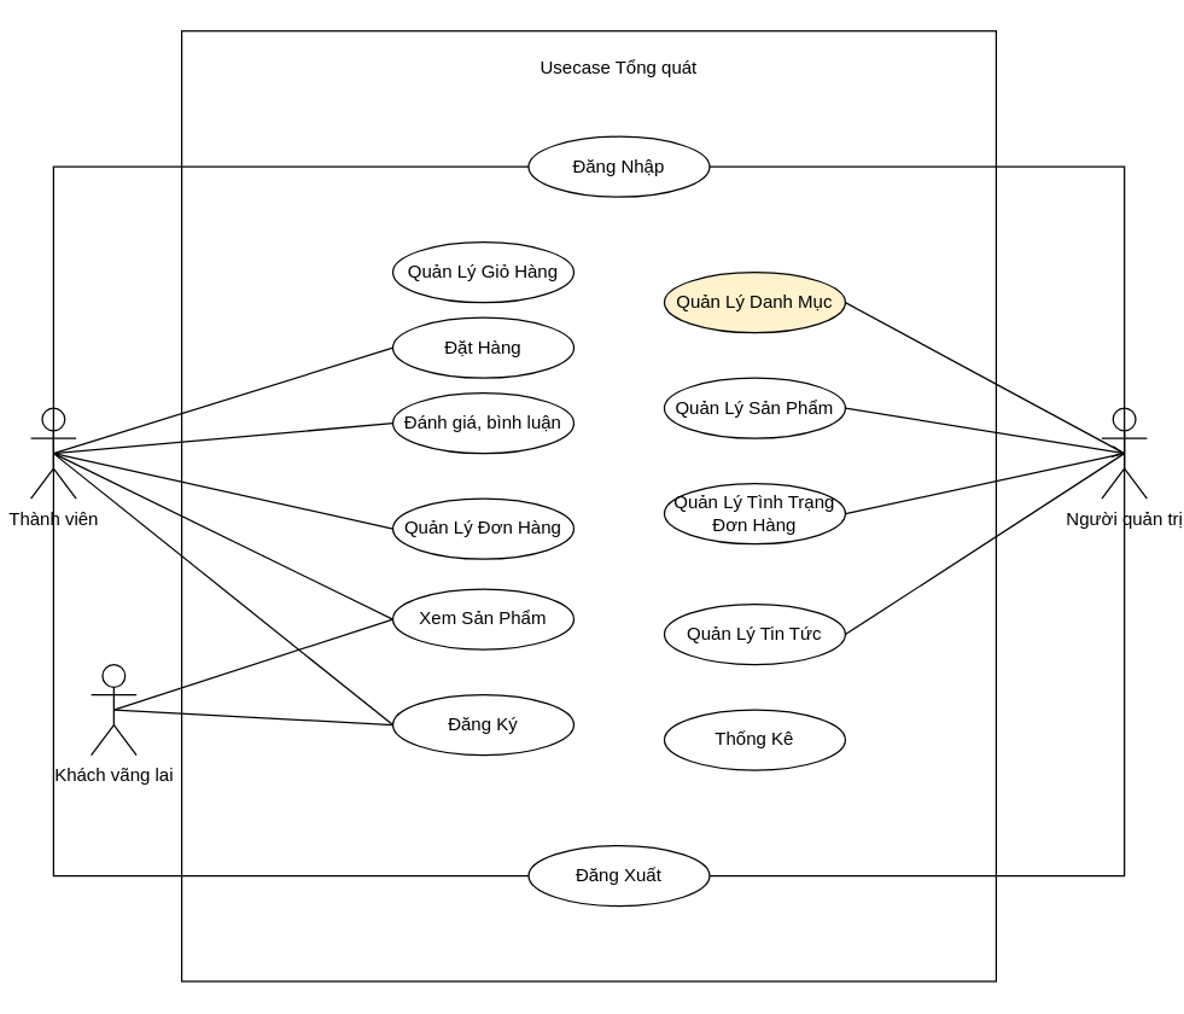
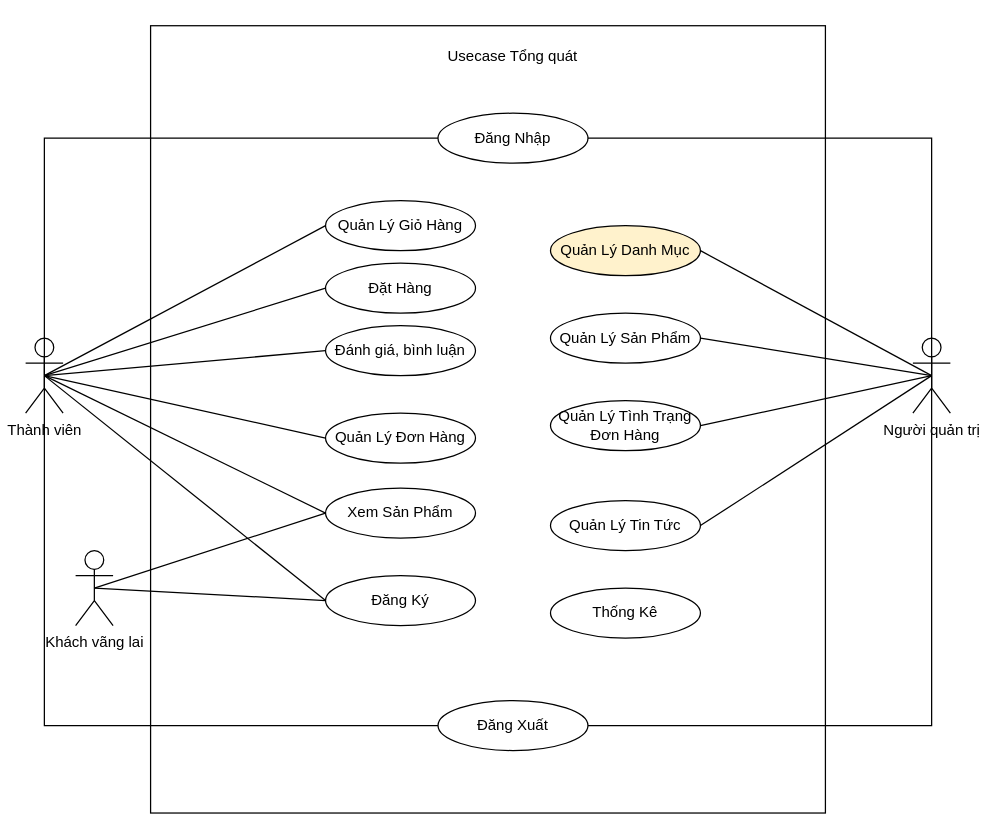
+ <mxCell id="17" value="" style="endArrow=none;html=1;rounded=0;entryX=0;entryY=0.5;entryDx=0;entryDy=0;exitX=0.5;exitY=0.5;exitDx=0;exitDy=0;exitPerimeter=0;" parent="1" source="2" target="11" edge="1"><mxGeometry width="50" height="50" relative="1" as="geometry"><mxPoint x="50" y="200" as="sourcePoint" /><mxPoint x="345" y="90" as="targetPoint" /></mxGeometry></mxCell>
- <mxCell id="26" value="" style="endArrow=open;html=1;rounded=0;entryX=0.5;entryY=0.5;entryDx=0;entryDy=0;exitX=1;exitY=0.5;exitDx=0;exitDy=0;entryPerimeter=0;" parent="1" source="13" target="4" edge="1"><mxGeometry width="50" height="50" relative="1" as="geometry"><mxPoint x="570" y="260" as="sourcePoint" /><mxPoint x="735" y="220" as="targetPoint" /></mxGeometry></mxCell>
+ <mxCell id="26" value="" style="endArrow=none;html=1;rounded=0;entryX=0.5;entryY=0.5;entryDx=0;entryDy=0;exitX=1;exitY=0.5;exitDx=0;exitDy=0;entryPerimeter=0;" parent="1" source="13" target="4" edge="1"><mxGeometry width="50" height="50" relative="1" as="geometry"><mxPoint x="570" y="260" as="sourcePoint" /><mxPoint x="735" y="220" as="targetPoint" /></mxGeometry></mxCell>
